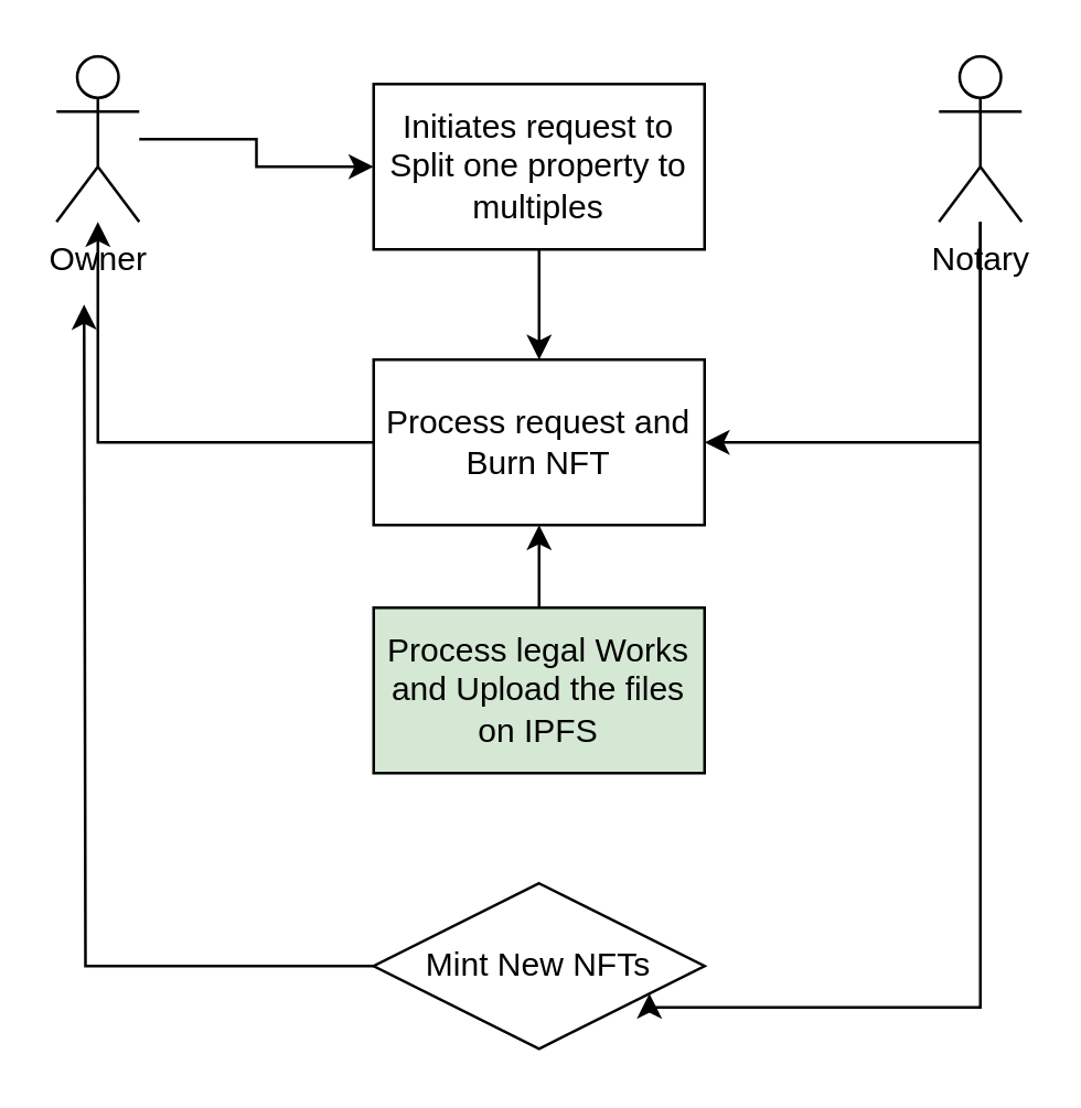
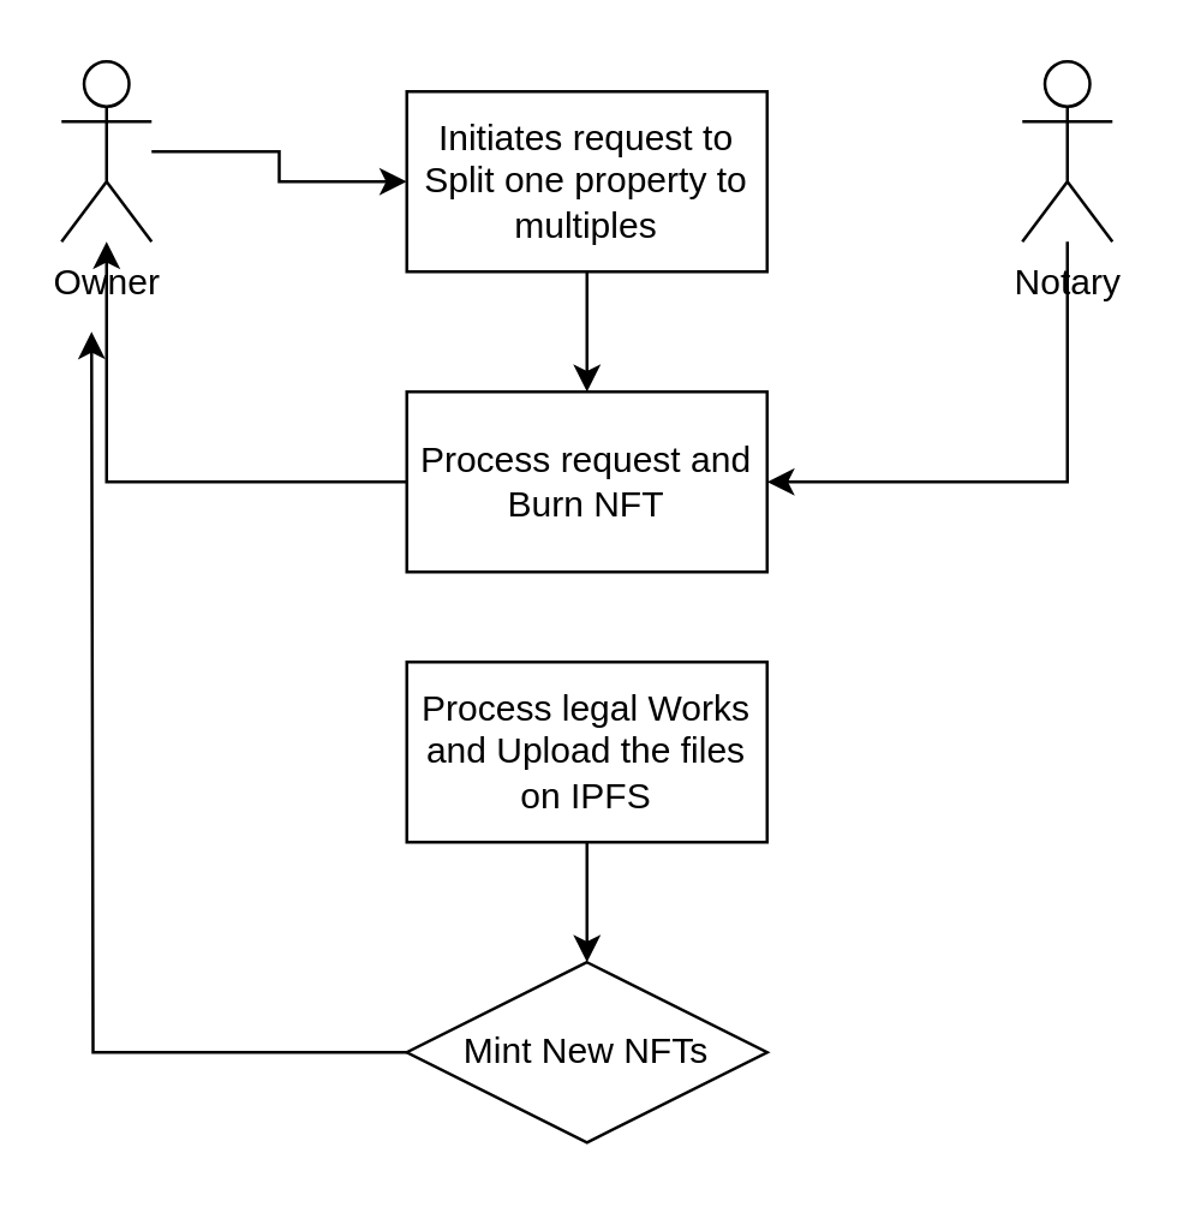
- <mxCell id="11" style="edgeStyle=orthogonalEdgeStyle;rounded=0;orthogonalLoop=1;jettySize=auto;html=1;" edge="1" parent="1" source="12" target="10"><mxGeometry relative="1" as="geometry"><mxPoint x="195" y="350" as="targetPoint" /></mxGeometry></mxCell>
+ <mxCell id="11" style="edgeStyle=orthogonalEdgeStyle;rounded=0;orthogonalLoop=1;jettySize=auto;html=1;" edge="1" parent="1" source="12" target="14"><mxGeometry relative="1" as="geometry"><mxPoint x="195" y="350" as="targetPoint" /></mxGeometry></mxCell>
- <mxCell id="12" value="Process legal Works and Upload the files on IPFS" style="rounded=0;whiteSpace=wrap;html=1;fillColor=#d5e8d4;" vertex="1" parent="1"><mxGeometry x="135" y="220" width="120" height="60" as="geometry" /></mxCell>
+ <mxCell id="12" value="Process legal Works and Upload the files on IPFS" style="rounded=0;whiteSpace=wrap;html=1;" vertex="1" parent="1"><mxGeometry x="135" y="220" width="120" height="60" as="geometry" /></mxCell>
- <mxCell id="7" style="edgeStyle=orthogonalEdgeStyle;rounded=0;orthogonalLoop=1;jettySize=auto;html=1;entryX=1;entryY=0.75;entryDx=0;entryDy=0;" edge="1" parent="1" source="8" target="14"><mxGeometry relative="1" as="geometry"><Array as="points"><mxPoint x="355" y="365" /></Array></mxGeometry></mxCell>
